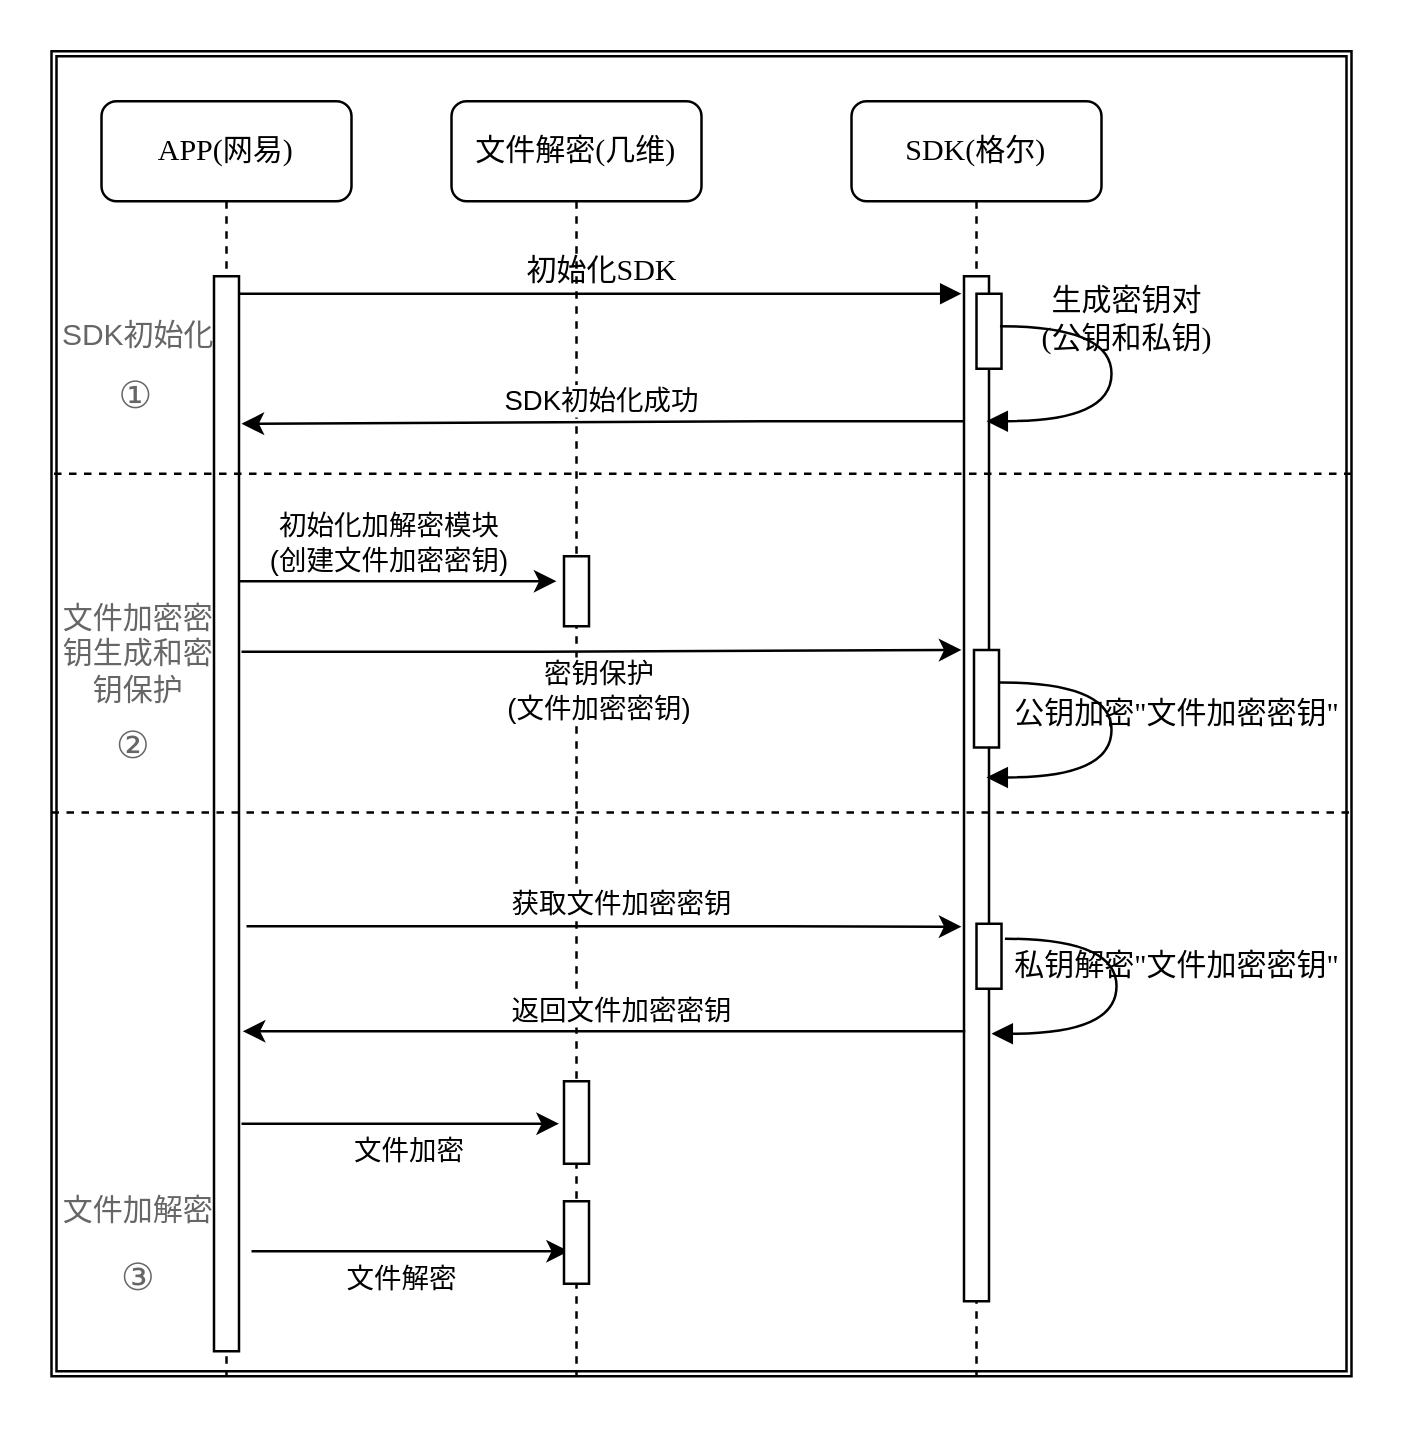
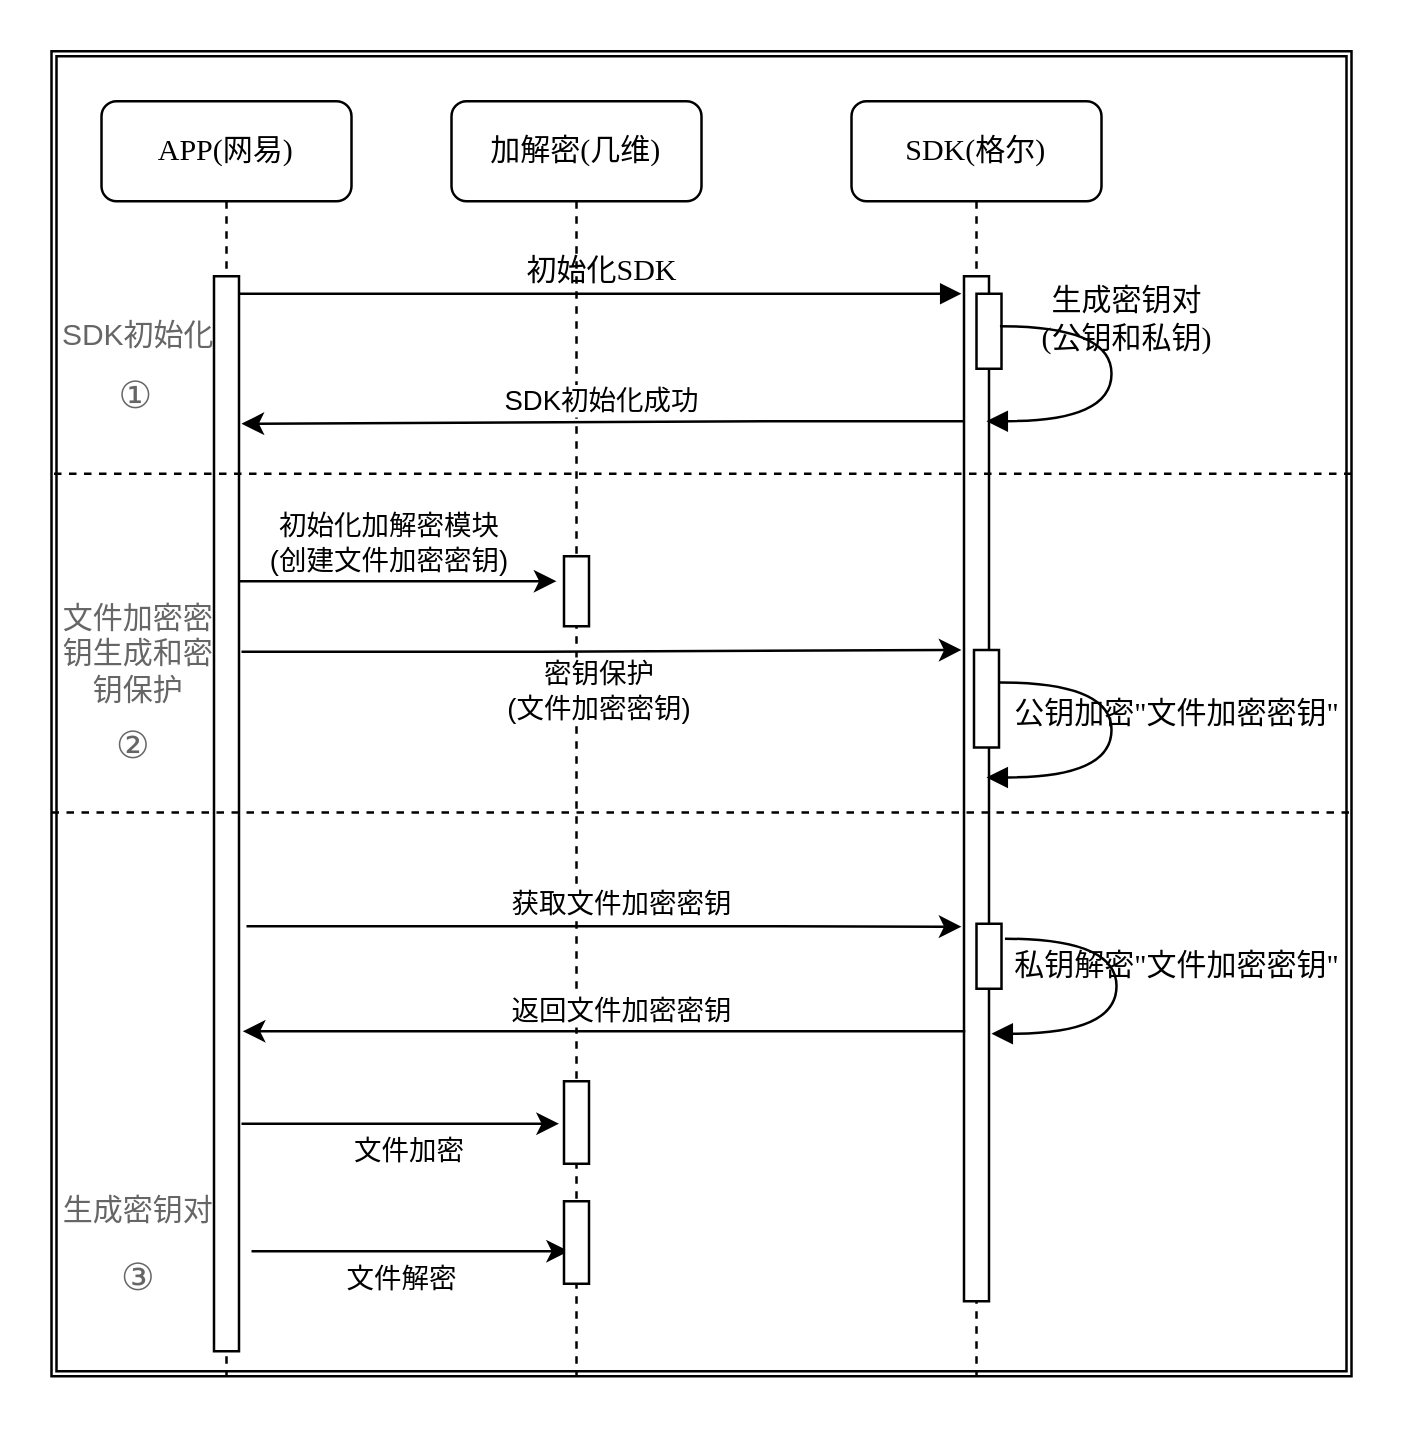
- <mxCell id="3" value="文件解密(几维)" style="shape=umlLifeline;perimeter=lifelinePerimeter;whiteSpace=wrap;html=1;container=1;collapsible=0;recursiveResize=0;outlineConnect=0;rounded=1;shadow=0;comic=0;labelBackgroundColor=none;strokeWidth=1;fontFamily=Verdana;fontSize=12;align=center;" vertex="1" parent="1"><mxGeometry x="180" y="40" width="100" height="510" as="geometry" /></mxCell>
+ <mxCell id="3" value="加解密(几维)" style="shape=umlLifeline;perimeter=lifelinePerimeter;whiteSpace=wrap;html=1;container=1;collapsible=0;recursiveResize=0;outlineConnect=0;rounded=1;shadow=0;comic=0;labelBackgroundColor=none;strokeWidth=1;fontFamily=Verdana;fontSize=12;align=center;" vertex="1" parent="1"><mxGeometry x="180" y="40" width="100" height="510" as="geometry" /></mxCell>
- <mxCell id="37" value="文件加解密" style="text;html=1;strokeColor=none;fillColor=none;align=center;verticalAlign=middle;whiteSpace=wrap;rounded=0;labelBackgroundColor=none;fontColor=#666666;" vertex="1" parent="1"><mxGeometry x="20" y="473.5" width="70" height="20" as="geometry" /></mxCell>
+ <mxCell id="37" value="生成密钥对" style="text;html=1;strokeColor=none;fillColor=none;align=center;verticalAlign=middle;whiteSpace=wrap;rounded=0;labelBackgroundColor=none;fontColor=#666666;" vertex="1" parent="1"><mxGeometry x="20" y="473.5" width="70" height="20" as="geometry" /></mxCell>
